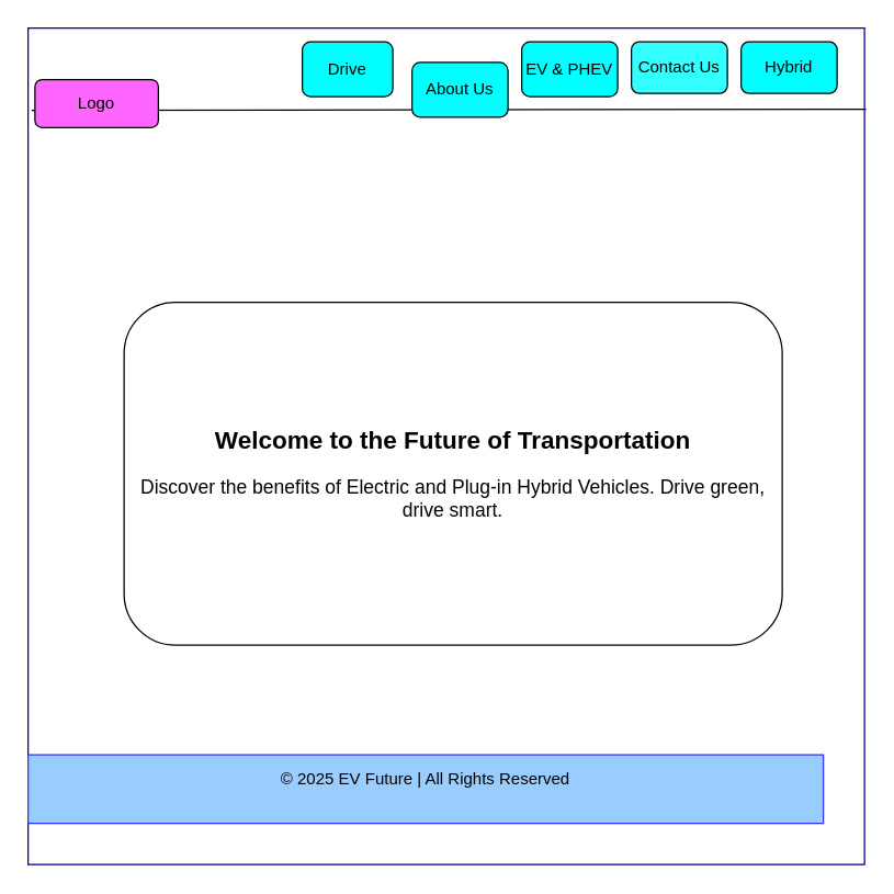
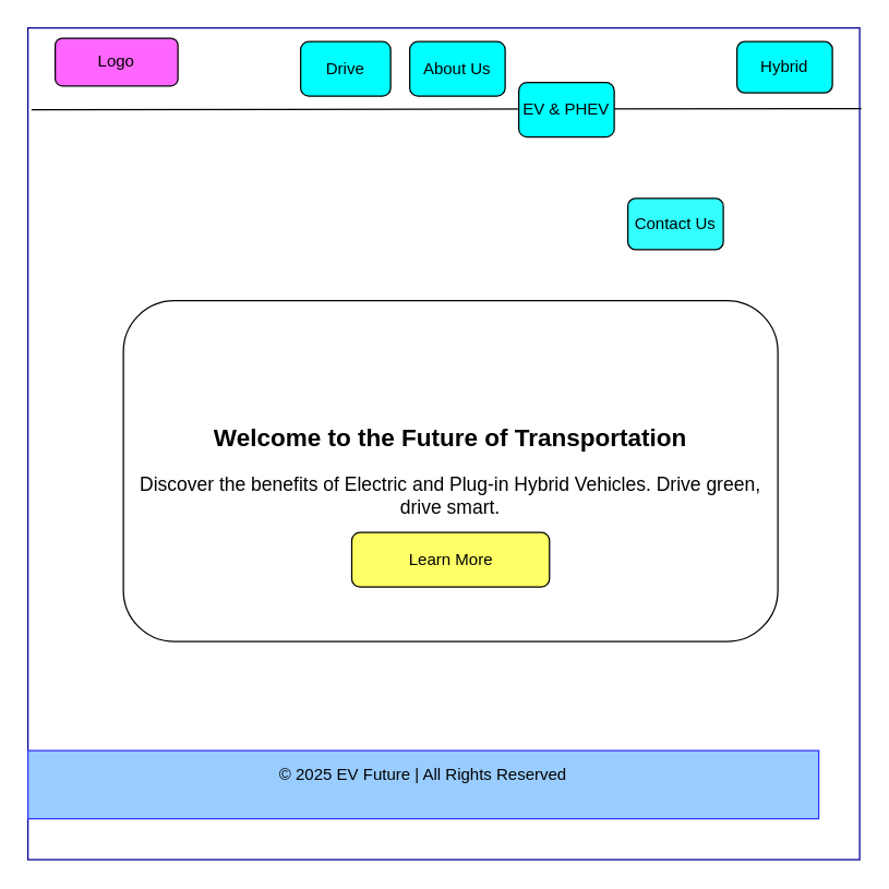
- <mxCell id="11" value="Contact Us" style="rounded=1;whiteSpace=wrap;html=1;fillColor=#33FFFF;" vertex="1" parent="1"><mxGeometry x="460" y="30" width="70" height="37.5" as="geometry" /></mxCell>
+ <mxCell id="11" value="Contact Us" style="rounded=1;whiteSpace=wrap;html=1;fillColor=#33FFFF;" vertex="1" parent="1"><mxGeometry x="460" y="145" width="70" height="37.5" as="geometry" /></mxCell>
- <mxCell id="10" value="EV &amp;amp; PHEV" style="rounded=1;whiteSpace=wrap;html=1;fillColor=#00FFFF;" vertex="1" parent="1"><mxGeometry x="380" y="30" width="70" height="40" as="geometry" /></mxCell>
+ <mxCell id="10" value="EV &amp;amp; PHEV" style="rounded=1;whiteSpace=wrap;html=1;fillColor=#00FFFF;" vertex="1" parent="1"><mxGeometry x="380" y="60" width="70" height="40" as="geometry" /></mxCell>
- <mxCell id="9" value="About Us" style="rounded=1;whiteSpace=wrap;html=1;fillColor=#00FFFF;" vertex="1" parent="1"><mxGeometry x="300" y="45" width="70" height="40" as="geometry" /></mxCell>
+ <mxCell id="9" value="About Us" style="rounded=1;whiteSpace=wrap;html=1;fillColor=#00FFFF;" vertex="1" parent="1"><mxGeometry x="300" y="30" width="70" height="40" as="geometry" /></mxCell>
- <mxCell id="7" value="Logo" style="rounded=1;whiteSpace=wrap;html=1;fillColor=#FF66FF;" vertex="1" parent="1"><mxGeometry x="25" y="57.5" width="90" height="35" as="geometry" /></mxCell>
+ <mxCell id="7" value="Logo" style="rounded=1;whiteSpace=wrap;html=1;fillColor=#FF66FF;" vertex="1" parent="1"><mxGeometry x="40" y="27.5" width="90" height="35" as="geometry" /></mxCell>
+ <mxCell id="5" value="Learn More" style="rounded=1;whiteSpace=wrap;html=1;fillColor=#FFFF66;" vertex="1" parent="1"><mxGeometry x="257.5" y="390" width="145" height="40" as="geometry" /></mxCell>
